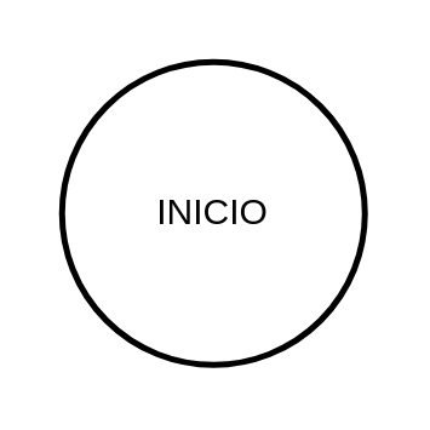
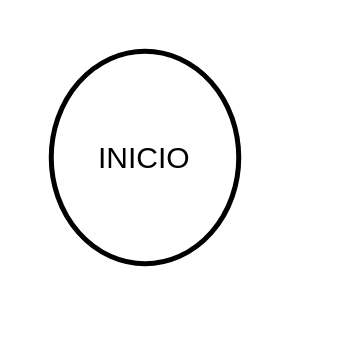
- <mxCell id="2" value="INICIO" style="strokeWidth=2;html=1;shape=mxgraph.flowchart.start_2;whiteSpace=wrap;" vertex="1" parent="1"><mxGeometry x="20" y="20" width="100" height="100" as="geometry" /></mxCell>
+ <mxCell id="2" value="INICIO" style="strokeWidth=2;html=1;shape=mxgraph.flowchart.start_2;whiteSpace=wrap;" vertex="1" parent="1"><mxGeometry x="20" y="20" width="75" height="85" as="geometry" /></mxCell>
